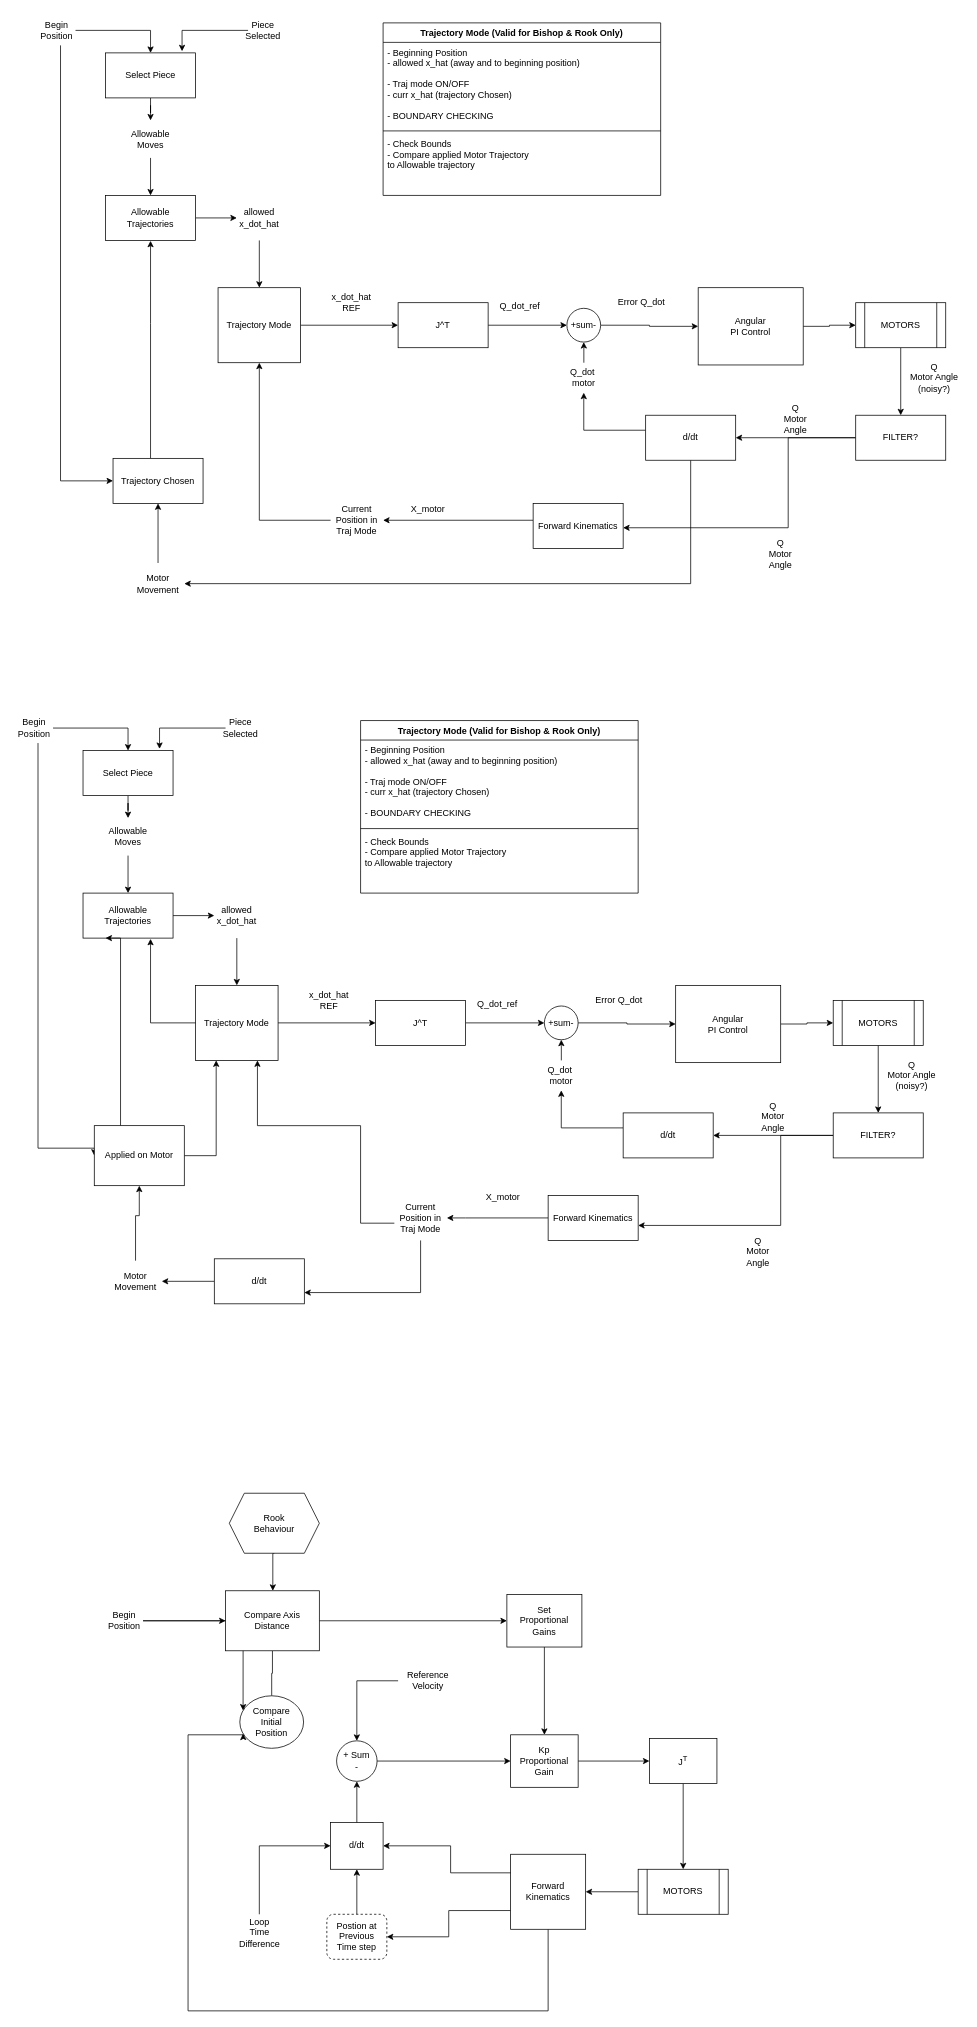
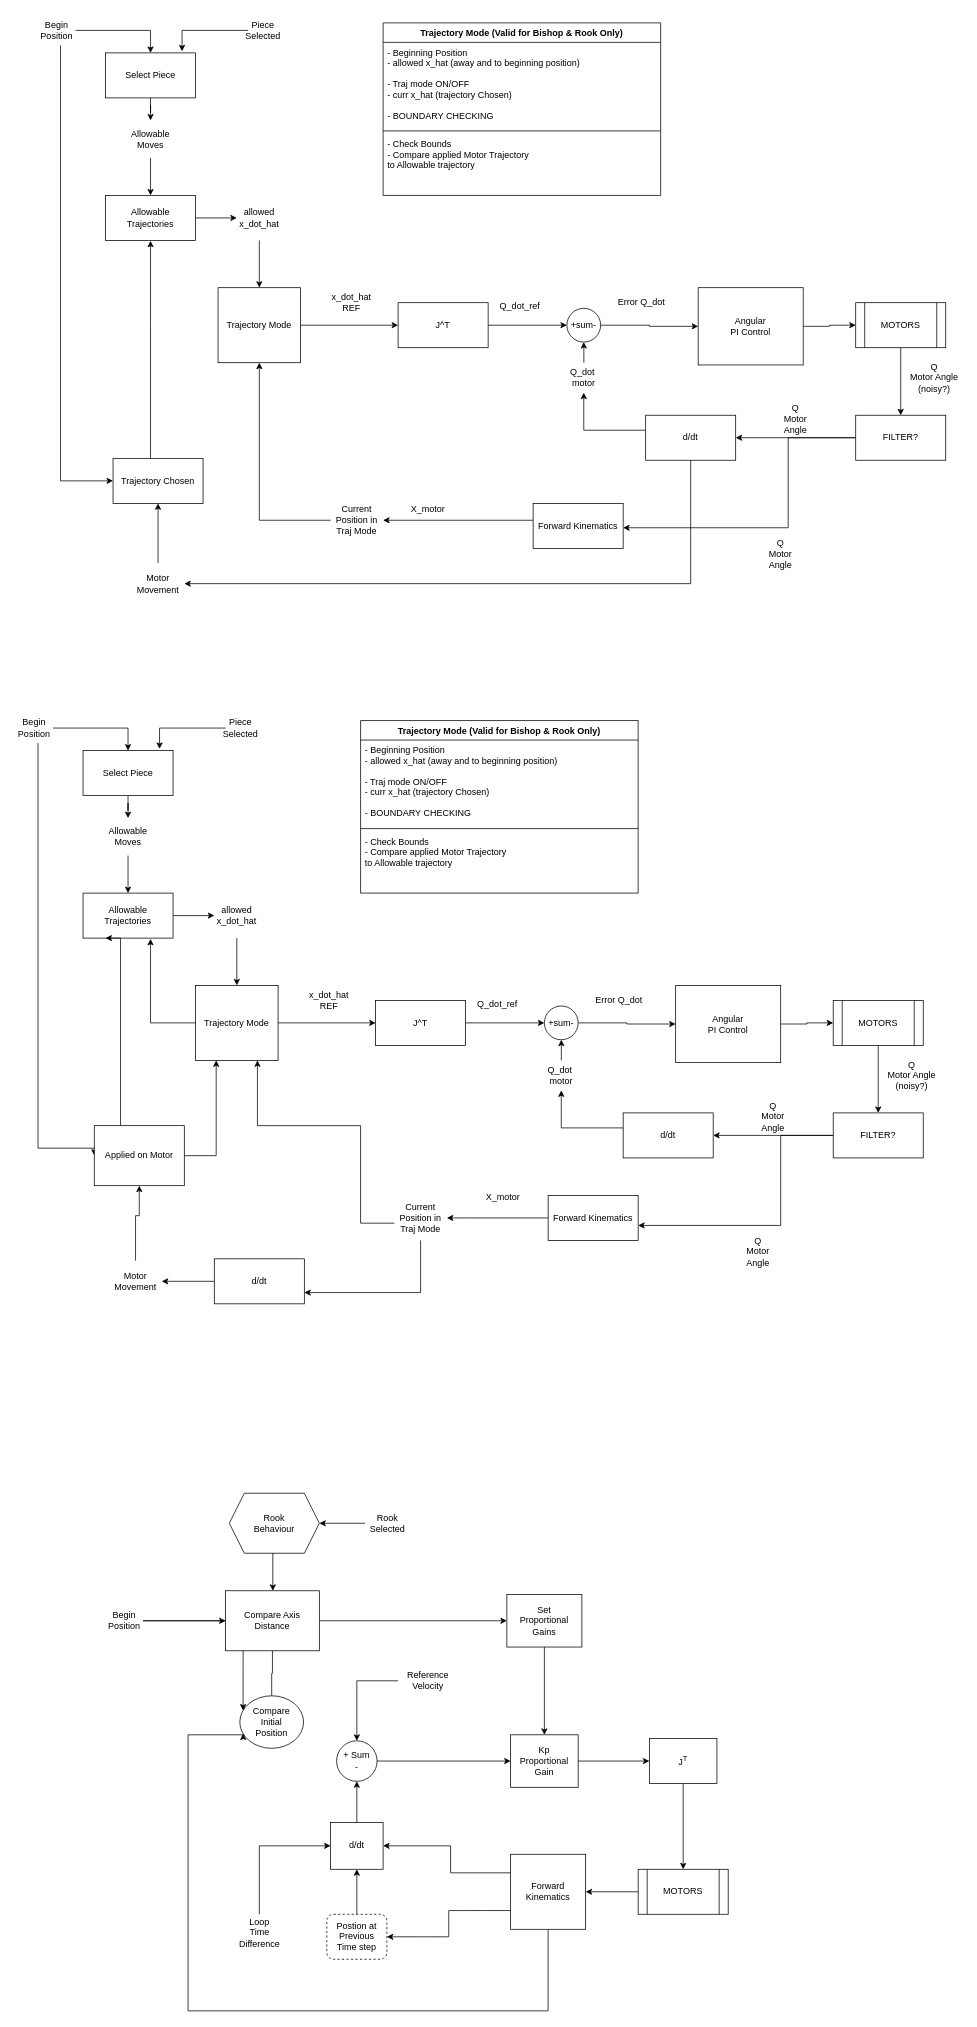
+ <mxCell id="110" value="" style="edgeStyle=orthogonalEdgeStyle;rounded=0;orthogonalLoop=1;jettySize=auto;html=1;entryX=1;entryY=0.5;entryDx=0;entryDy=0;exitX=0;exitY=0.5;exitDx=0;exitDy=0;" edge="1" parent="1" source="111" target="128"><mxGeometry relative="1" as="geometry"><mxPoint x="285" y="1970" as="targetPoint" /><Array as="points"><mxPoint x="430" y="2030" /><mxPoint x="430" y="2030" /></Array></mxGeometry></mxCell>
+ <mxCell id="111" value="Rook&lt;br&gt;Selected" style="text;html=1;strokeColor=none;fillColor=none;align=center;verticalAlign=middle;whiteSpace=wrap;rounded=0;" vertex="1" parent="1"><mxGeometry x="486" y="2010" width="60" height="40" as="geometry" /></mxCell>
